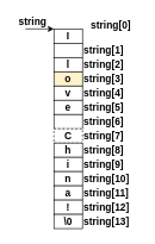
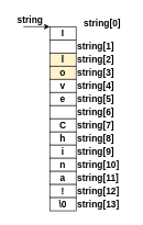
- <mxCell id="4" value="&lt;span style=&quot;font-size: 14px&quot;&gt;&lt;b&gt;l&lt;/b&gt;&lt;/span&gt;" style="rounded=0;whiteSpace=wrap;html=1;" parent="1" vertex="1"><mxGeometry x="75" y="80" width="40" height="20" as="geometry" /></mxCell>
+ <mxCell id="4" value="&lt;span style=&quot;font-size: 14px&quot;&gt;&lt;b&gt;l&lt;/b&gt;&lt;/span&gt;" style="rounded=0;whiteSpace=wrap;html=1;fillColor=#fff2cc;" parent="1" vertex="1"><mxGeometry x="75" y="80" width="40" height="20" as="geometry" /></mxCell>
- <mxCell id="9" value="&lt;b&gt;&lt;font style=&quot;font-size: 14px&quot;&gt;C&lt;/font&gt;&lt;/b&gt;" style="rounded=0;whiteSpace=wrap;html=1;dashed=1;" parent="1" vertex="1"><mxGeometry x="75" y="180" width="40" height="20" as="geometry" /></mxCell>
+ <mxCell id="9" value="&lt;b&gt;&lt;font style=&quot;font-size: 14px&quot;&gt;C&lt;/font&gt;&lt;/b&gt;" style="rounded=0;whiteSpace=wrap;html=1;" parent="1" vertex="1"><mxGeometry x="75" y="180" width="40" height="20" as="geometry" /></mxCell>
